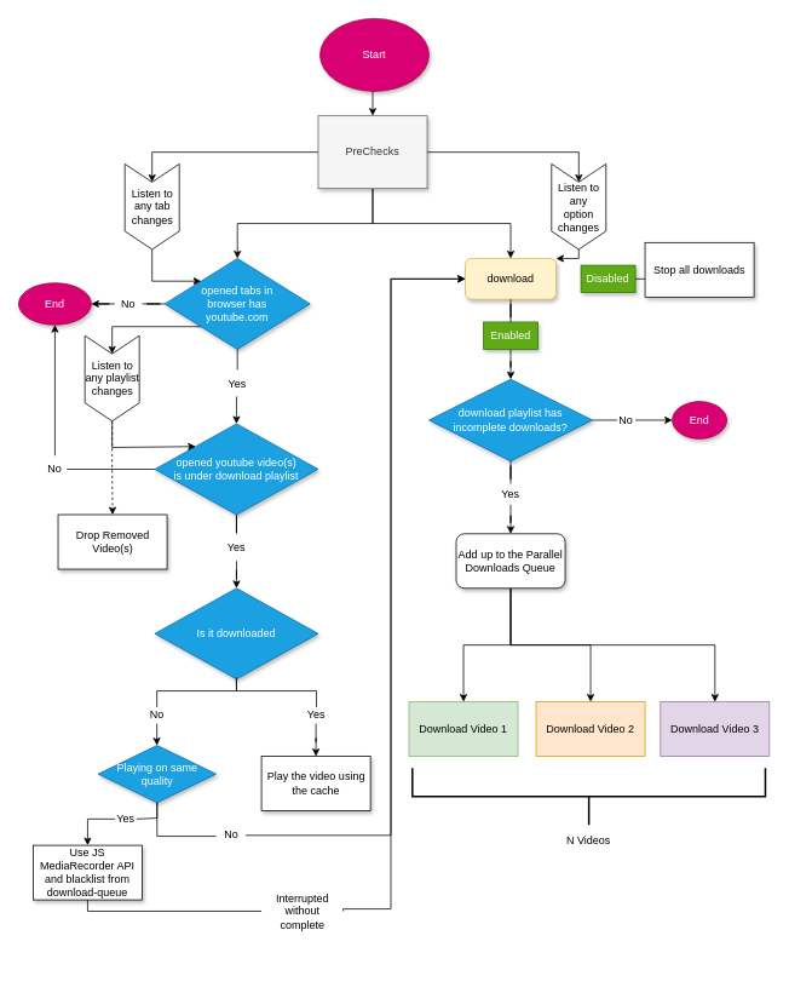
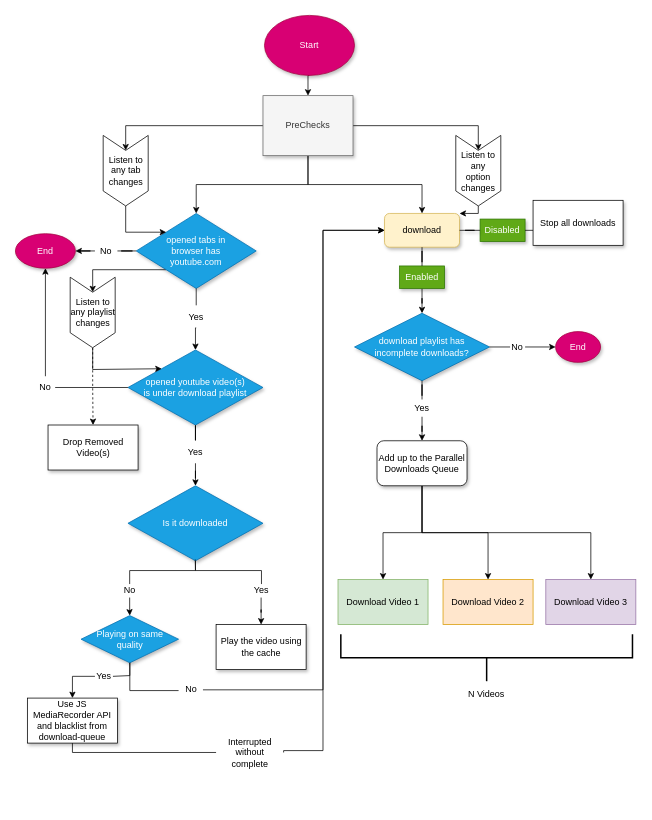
+ <mxCell id="19" value="" style="edgeStyle=orthogonalEdgeStyle;rounded=0;orthogonalLoop=1;jettySize=auto;html=1;shadow=1;fillColor=#1ba1e2;strokeColor=#000000;endArrow=none;" parent="1" source="13" target="18" edge="1"><mxGeometry relative="1" as="geometry"><mxPoint x="547" y="306.5" as="sourcePoint" /><mxPoint x="587" y="316.5" as="targetPoint" /></mxGeometry></mxCell>
